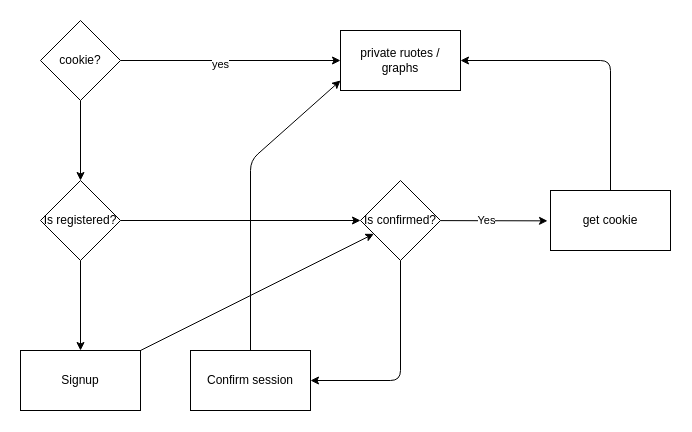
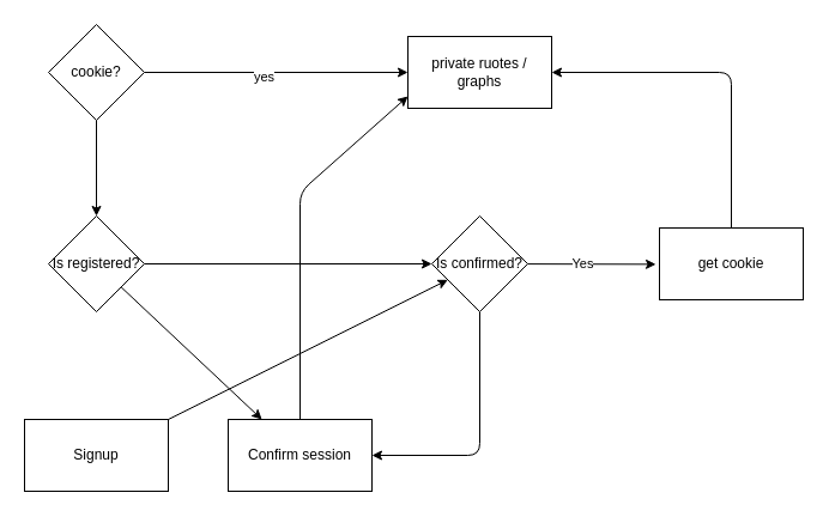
- <mxCell id="7" value="" style="edgeStyle=none;html=1;" edge="1" parent="1" source="9" target="13"><mxGeometry relative="1" as="geometry" /></mxCell>
+ <mxCell id="7" value="" style="edgeStyle=none;html=1;" edge="1" parent="1" source="9" target="15"><mxGeometry relative="1" as="geometry" /></mxCell>
